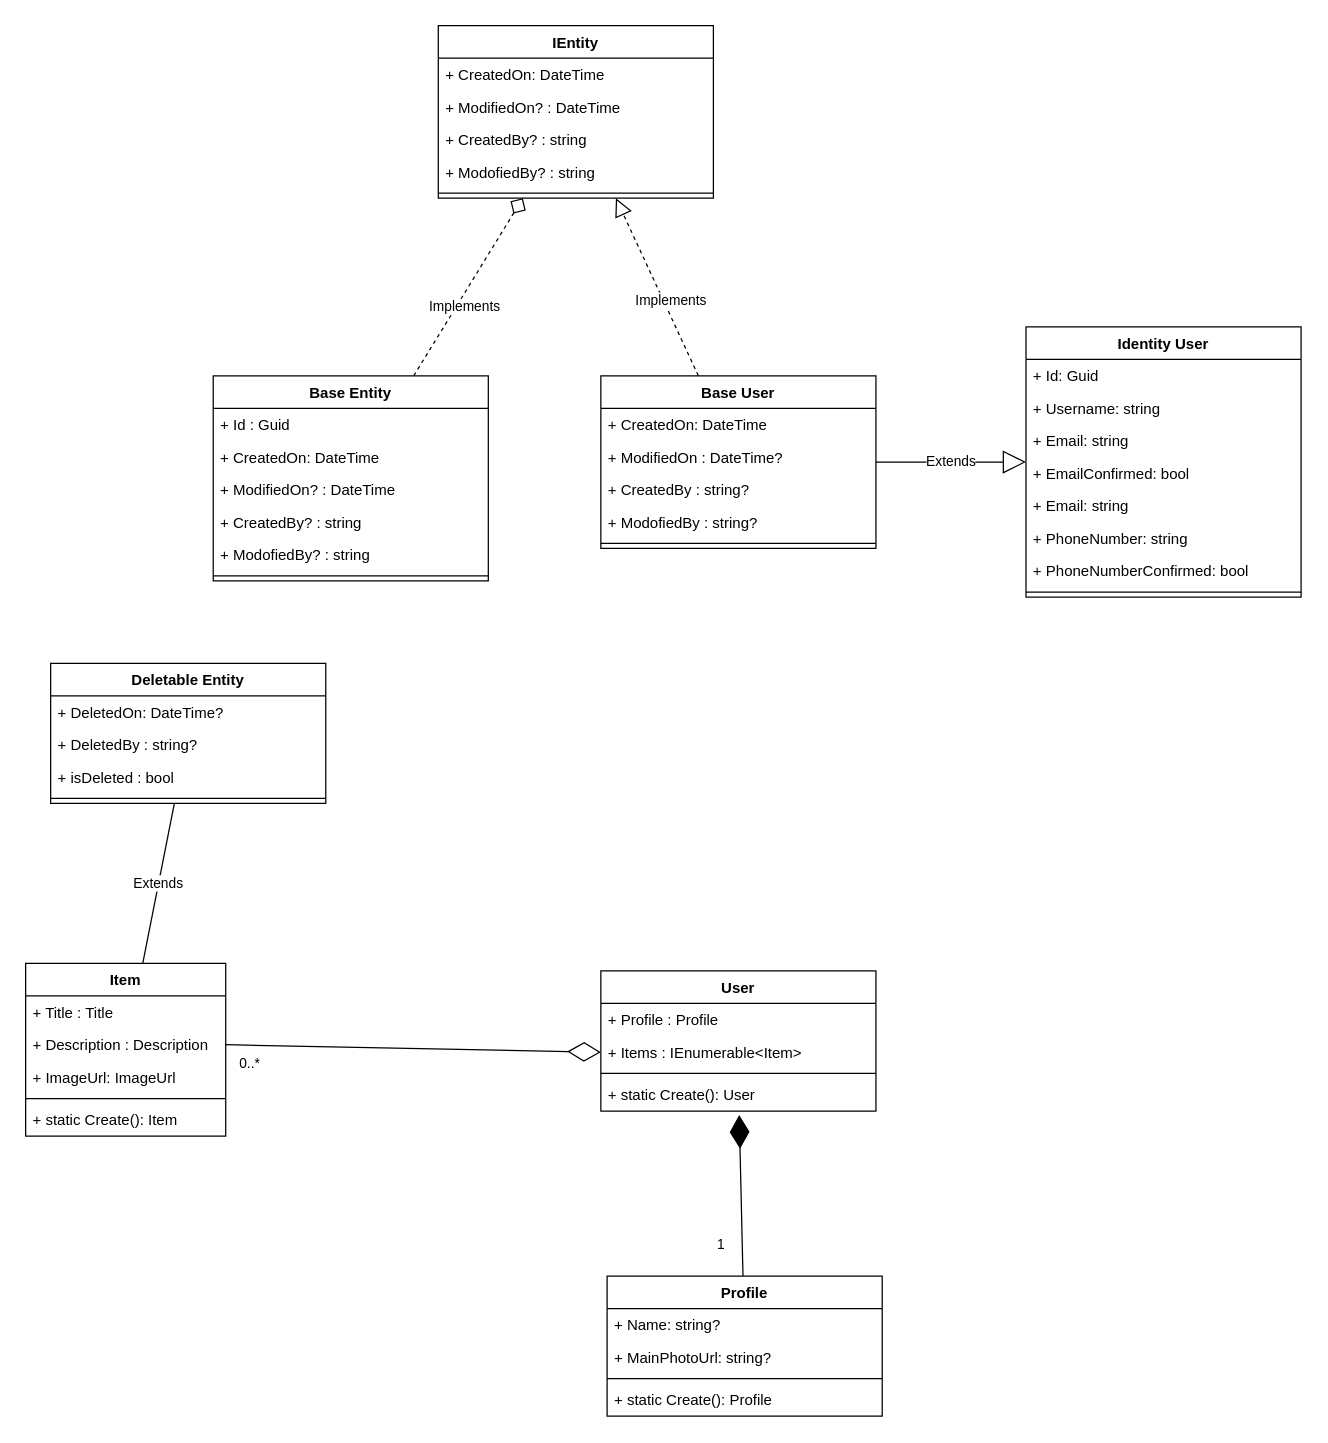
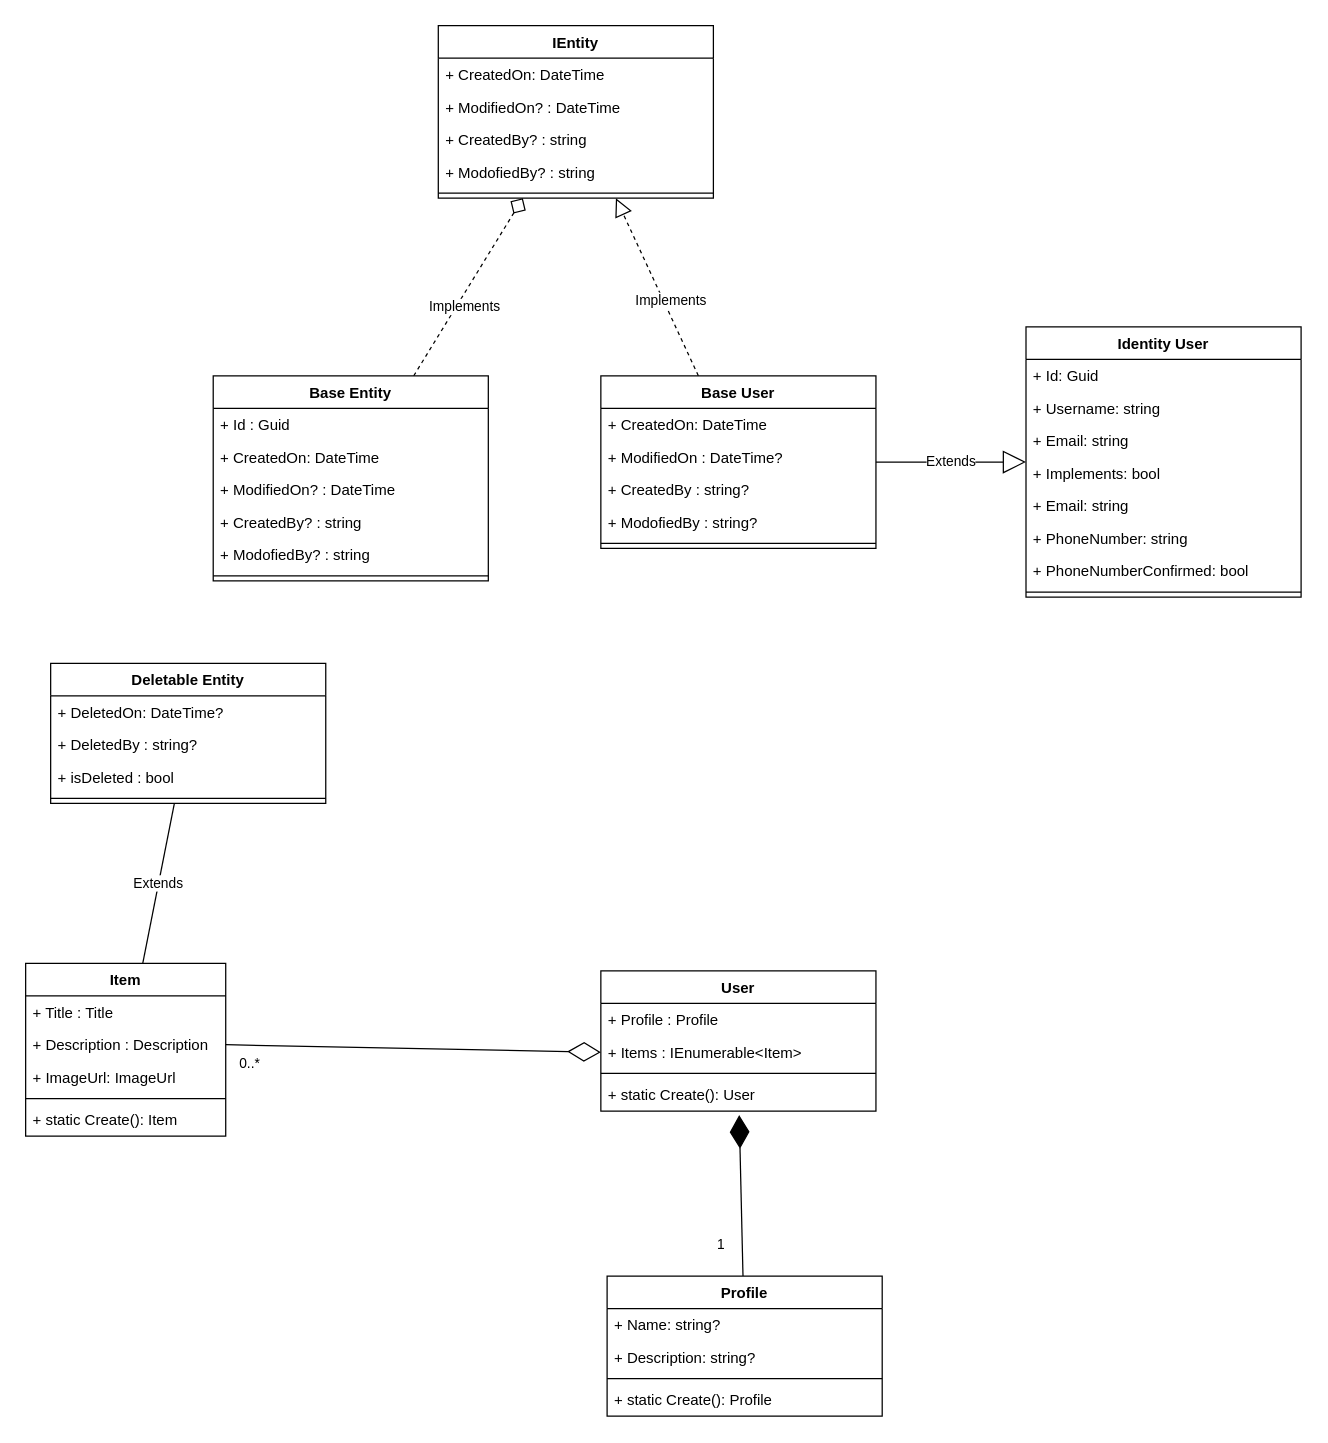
- <mxCell id="23" value="+ EmailConfirmed: bool" style="text;strokeColor=none;fillColor=none;align=left;verticalAlign=top;spacingLeft=4;spacingRight=4;overflow=hidden;rotatable=0;points=[[0,0.5],[1,0.5]];portConstraint=eastwest;" parent="19" vertex="1"><mxGeometry y="104" width="220" height="26" as="geometry" /></mxCell>
+ <mxCell id="23" value="+ Implements: bool" style="text;strokeColor=none;fillColor=none;align=left;verticalAlign=top;spacingLeft=4;spacingRight=4;overflow=hidden;rotatable=0;points=[[0,0.5],[1,0.5]];portConstraint=eastwest;" parent="19" vertex="1"><mxGeometry y="104" width="220" height="26" as="geometry" /></mxCell>
- <mxCell id="58" value="+ MainPhotoUrl: string?" style="text;strokeColor=none;fillColor=none;align=left;verticalAlign=top;spacingLeft=4;spacingRight=4;overflow=hidden;rotatable=0;points=[[0,0.5],[1,0.5]];portConstraint=eastwest;" parent="56" vertex="1"><mxGeometry y="52" width="220" height="26" as="geometry" /></mxCell>
+ <mxCell id="58" value="+ Description: string?" style="text;strokeColor=none;fillColor=none;align=left;verticalAlign=top;spacingLeft=4;spacingRight=4;overflow=hidden;rotatable=0;points=[[0,0.5],[1,0.5]];portConstraint=eastwest;" parent="56" vertex="1"><mxGeometry y="52" width="220" height="26" as="geometry" /></mxCell>
